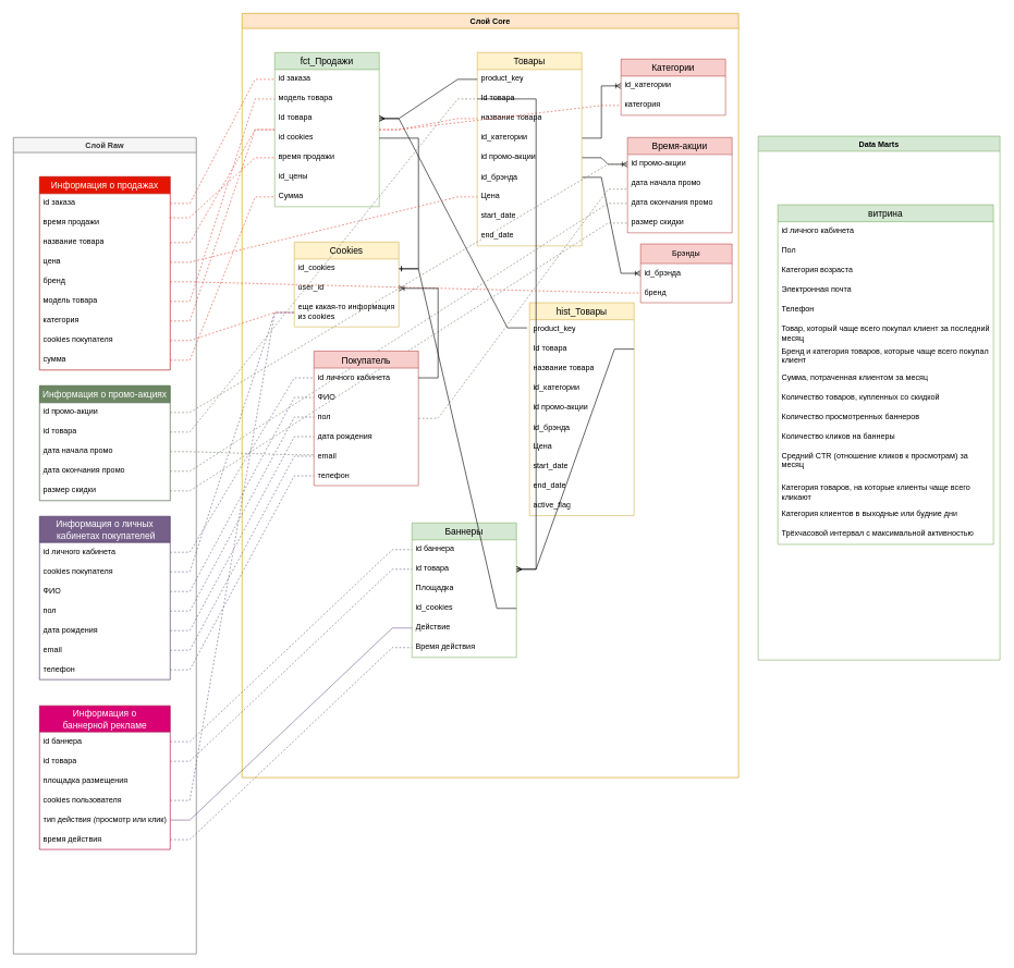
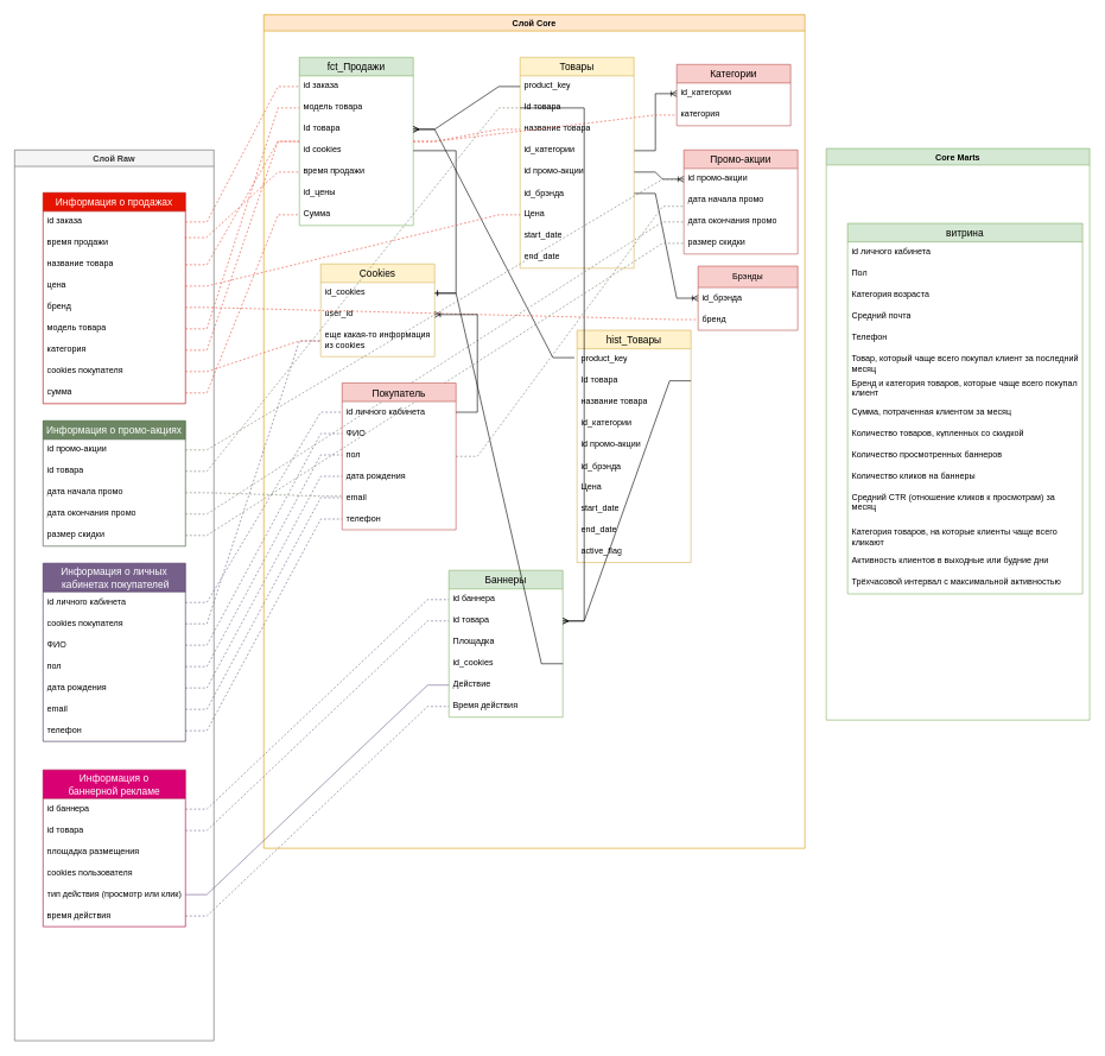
- <mxCell id="97" value="Data Marts" style="swimlane;fillColor=#d5e8d4;strokeColor=#82b366;" parent="1" vertex="1"><mxGeometry x="1160" y="208" width="370" height="802" as="geometry" /></mxCell>
+ <mxCell id="97" value="Core Marts" style="swimlane;fillColor=#d5e8d4;strokeColor=#82b366;" parent="1" vertex="1"><mxGeometry x="1160" y="208" width="370" height="802" as="geometry" /></mxCell>
- <mxCell id="43" value="Время-акции" style="swimlane;fontStyle=0;childLayout=stackLayout;horizontal=1;startSize=26;horizontalStack=0;resizeParent=1;resizeParentMax=0;resizeLast=0;collapsible=1;marginBottom=0;align=center;fontSize=14;fillColor=#f8cecc;strokeColor=#b85450;" vertex="1" parent="34"><mxGeometry x="590" y="190" width="160" height="146" as="geometry" /></mxCell>
+ <mxCell id="43" value="Промо-акции" style="swimlane;fontStyle=0;childLayout=stackLayout;horizontal=1;startSize=26;horizontalStack=0;resizeParent=1;resizeParentMax=0;resizeLast=0;collapsible=1;marginBottom=0;align=center;fontSize=14;fillColor=#f8cecc;strokeColor=#b85450;" vertex="1" parent="34"><mxGeometry x="590" y="190" width="160" height="146" as="geometry" /></mxCell>
- <mxCell id="102" value="Электронная почта" style="text;strokeColor=none;fillColor=none;spacingLeft=4;spacingRight=4;overflow=hidden;rotatable=0;points=[[0,0.5],[1,0.5]];portConstraint=eastwest;fontSize=12;whiteSpace=wrap;html=1;" parent="98" vertex="1"><mxGeometry y="116" width="330" height="30" as="geometry" /></mxCell>
+ <mxCell id="102" value="Средний почта" style="text;strokeColor=none;fillColor=none;spacingLeft=4;spacingRight=4;overflow=hidden;rotatable=0;points=[[0,0.5],[1,0.5]];portConstraint=eastwest;fontSize=12;whiteSpace=wrap;html=1;" parent="98" vertex="1"><mxGeometry y="116" width="330" height="30" as="geometry" /></mxCell>
- <mxCell id="112" value="Категория клиентов в выходные или будние дни" style="text;strokeColor=none;fillColor=none;spacingLeft=4;spacingRight=4;overflow=hidden;rotatable=0;points=[[0,0.5],[1,0.5]];portConstraint=eastwest;fontSize=12;whiteSpace=wrap;html=1;" vertex="1" parent="98"><mxGeometry y="460" width="330" height="30" as="geometry" /></mxCell>
+ <mxCell id="112" value="Активность клиентов в выходные или будние дни" style="text;strokeColor=none;fillColor=none;spacingLeft=4;spacingRight=4;overflow=hidden;rotatable=0;points=[[0,0.5],[1,0.5]];portConstraint=eastwest;fontSize=12;whiteSpace=wrap;html=1;" vertex="1" parent="98"><mxGeometry y="460" width="330" height="30" as="geometry" /></mxCell>
- <mxCell id="146" value="" style="edgeStyle=entityRelationEdgeStyle;fontSize=12;html=1;endArrow=none;rounded=0;dashed=1;endFill=0;strokeColor=#76608a;" edge="1" parent="1" source="31" target="95"><mxGeometry width="100" height="100" relative="1" as="geometry"><mxPoint x="270" y="1205" as="sourcePoint" /><mxPoint x="450" y="530" as="targetPoint" /></mxGeometry></mxCell>
